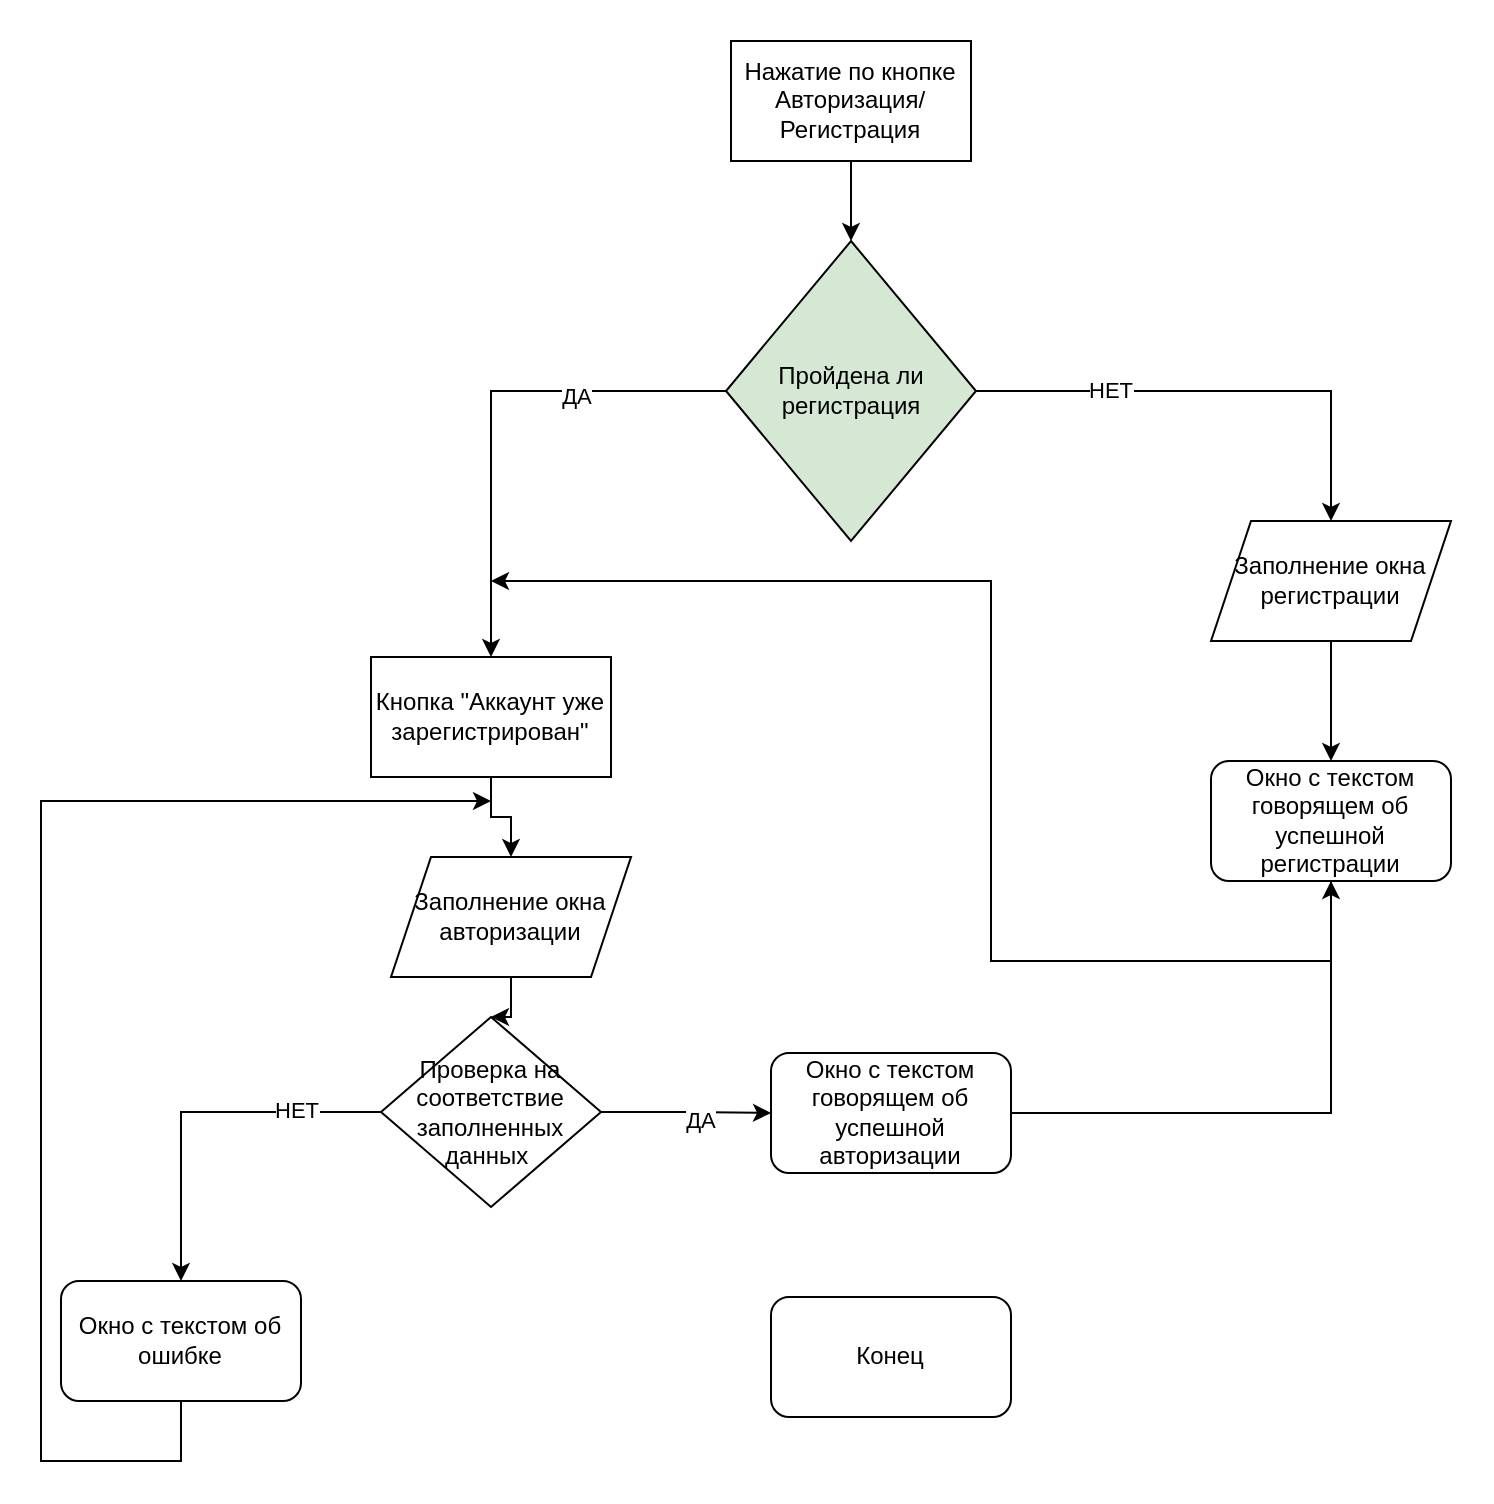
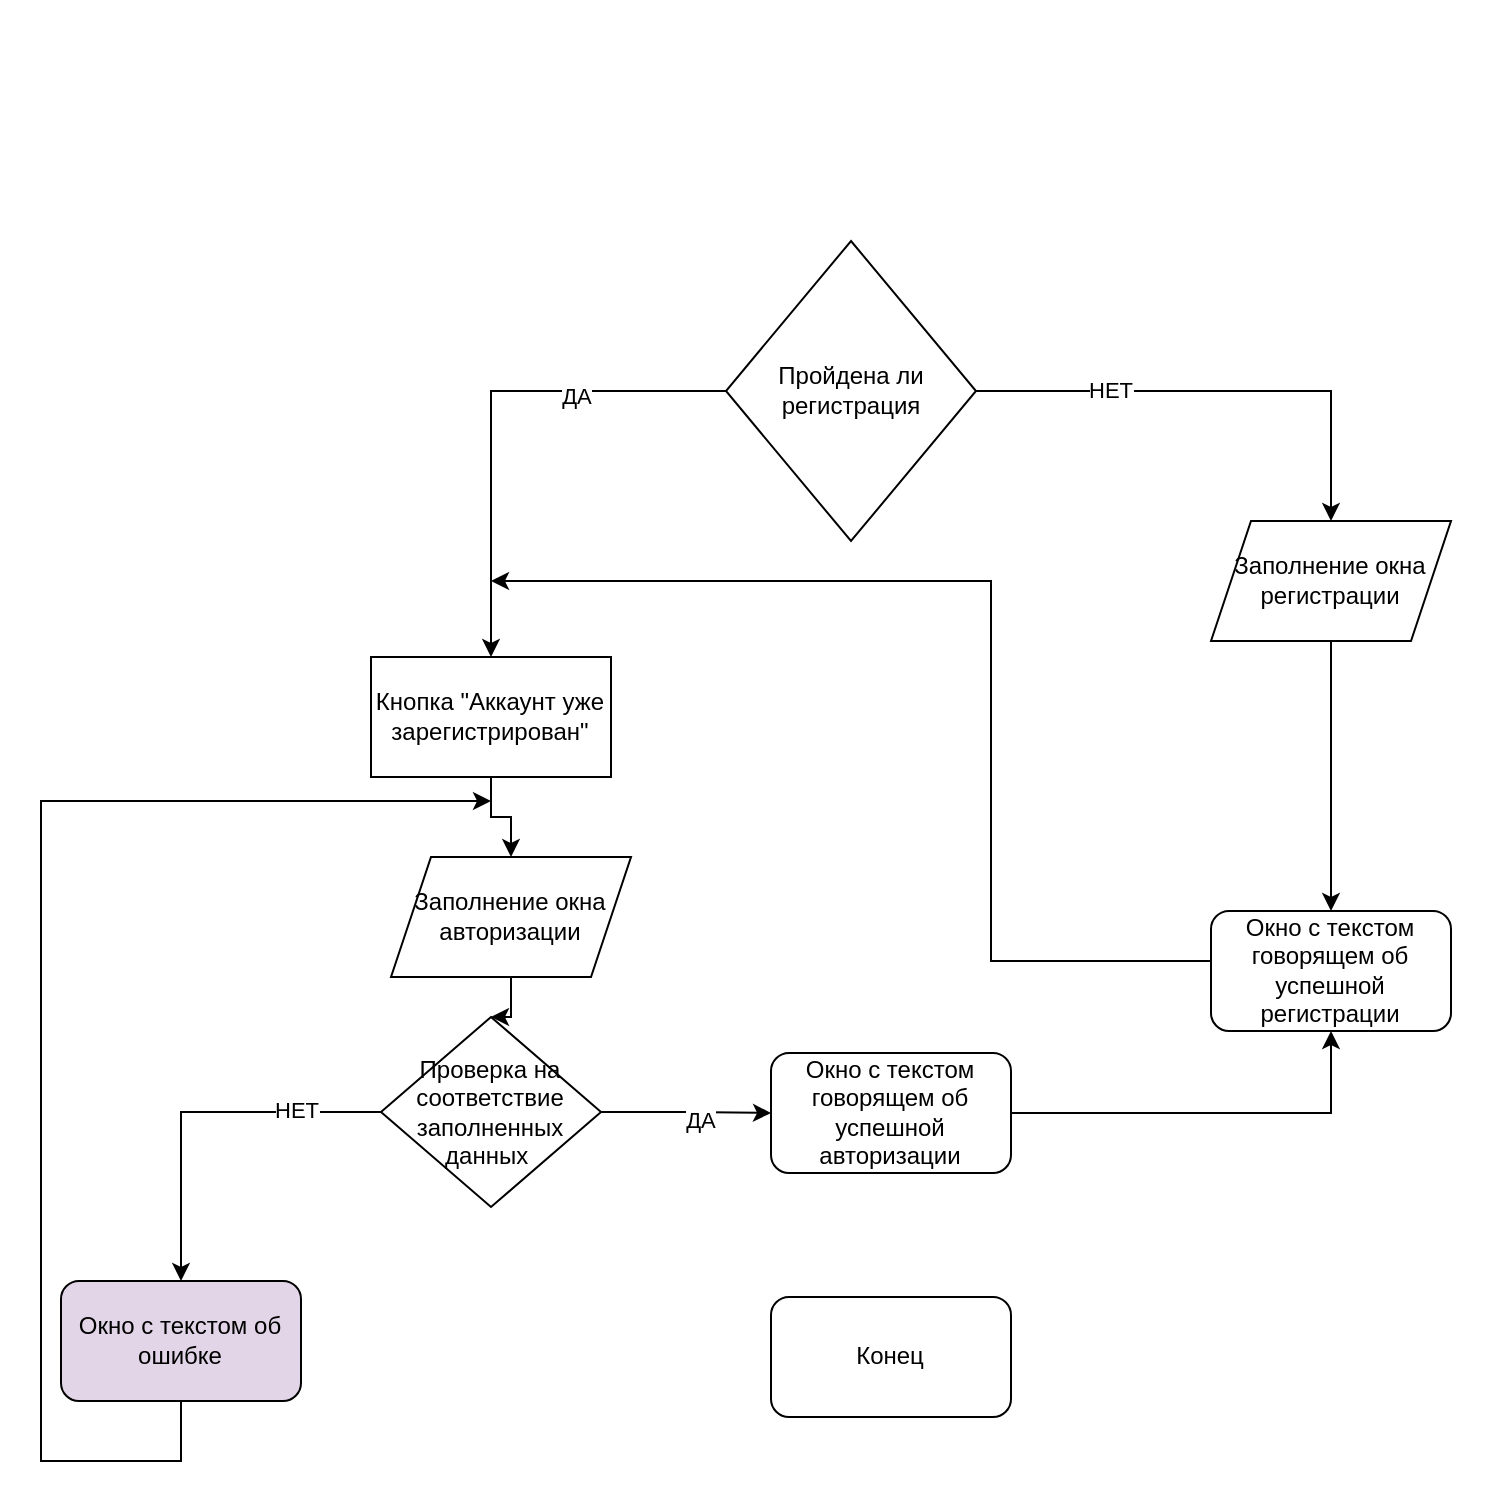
- <mxCell id="3" value="Нажатие по кнопке Авторизация/Регистрация" style="rounded=0;whiteSpace=wrap;html=1;" parent="1" vertex="1"><mxGeometry x="365" y="20" width="120" height="60" as="geometry" /></mxCell>
- <mxCell id="2" style="edgeStyle=orthogonalEdgeStyle;rounded=0;orthogonalLoop=1;jettySize=auto;html=1;entryX=0.5;entryY=0;entryDx=0;entryDy=0;" parent="1" source="3" target="8" edge="1"><mxGeometry relative="1" as="geometry" /></mxCell>
- <mxCell id="8" value="Пройдена ли регистрация" style="rhombus;whiteSpace=wrap;html=1;fillColor=#d5e8d4;" parent="1" vertex="1"><mxGeometry x="362.5" y="120" width="125" height="150" as="geometry" /></mxCell>
+ <mxCell id="8" value="Пройдена ли регистрация" style="rhombus;whiteSpace=wrap;html=1;" parent="1" vertex="1"><mxGeometry x="362.5" y="120" width="125" height="150" as="geometry" /></mxCell>
- <mxCell id="12" value="Окно с текстом говорящем об успешной регистрации" style="rounded=1;whiteSpace=wrap;html=1;" parent="1" vertex="1"><mxGeometry x="605" y="380" width="120" height="60" as="geometry" /></mxCell>
+ <mxCell id="12" value="Окно с текстом говорящем об успешной регистрации" style="rounded=1;whiteSpace=wrap;html=1;" parent="1" vertex="1"><mxGeometry x="605" y="455" width="120" height="60" as="geometry" /></mxCell>
- <mxCell id="23" value="Окно с текстом об ошибке" style="rounded=1;whiteSpace=wrap;html=1;" parent="1" vertex="1"><mxGeometry x="30" y="640" width="120" height="60" as="geometry" /></mxCell>
+ <mxCell id="23" value="Окно с текстом об ошибке" style="rounded=1;whiteSpace=wrap;html=1;fillColor=#e1d5e7;" parent="1" vertex="1"><mxGeometry x="30" y="640" width="120" height="60" as="geometry" /></mxCell>
